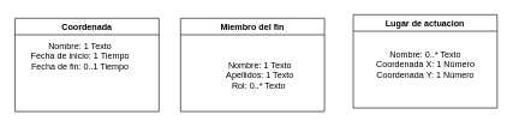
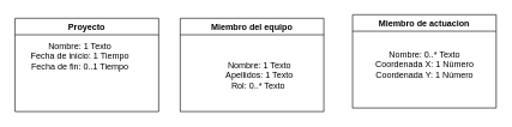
- <mxCell id="6" value="Lugar de actuacion" style="swimlane;" vertex="1" parent="1"><mxGeometry x="490" y="20" width="200" height="130" as="geometry" /></mxCell>
+ <mxCell id="6" value="Miembro de actuacion" style="swimlane;" vertex="1" parent="1"><mxGeometry x="490" y="20" width="200" height="130" as="geometry" /></mxCell>
- <mxCell id="2" value="Coordenada" style="swimlane;" vertex="1" parent="1"><mxGeometry x="20" y="25" width="200" height="130" as="geometry" /></mxCell>
+ <mxCell id="2" value="Proyecto" style="swimlane;" vertex="1" parent="1"><mxGeometry x="20" y="25" width="200" height="130" as="geometry" /></mxCell>
- <mxCell id="4" value="Miembro del fin" style="swimlane;" vertex="1" parent="1"><mxGeometry x="250" y="25" width="200" height="130" as="geometry" /></mxCell>
+ <mxCell id="4" value="Miembro del equipo" style="swimlane;" vertex="1" parent="1"><mxGeometry x="250" y="25" width="200" height="130" as="geometry" /></mxCell>
